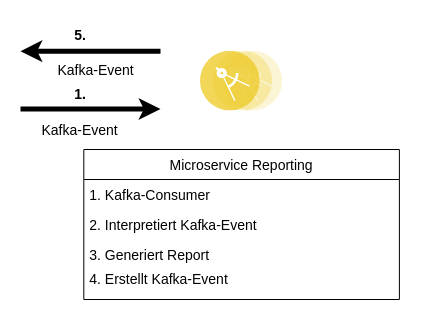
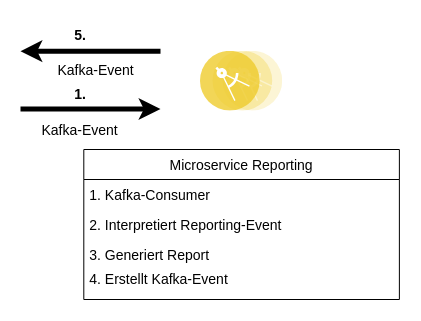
- <mxCell id="7" value="2. Interpretiert Kafka-Event" style="text;strokeColor=none;fillColor=none;align=left;verticalAlign=middle;spacingLeft=4;spacingRight=4;overflow=hidden;points=[[0,0.5],[1,0.5]];portConstraint=eastwest;rotatable=0;fontColor=#000000;fontSize=14;" parent="5" vertex="1"><mxGeometry y="60" width="315.58" height="30" as="geometry" /></mxCell>
+ <mxCell id="7" value="2. Interpretiert Reporting-Event" style="text;strokeColor=none;fillColor=none;align=left;verticalAlign=middle;spacingLeft=4;spacingRight=4;overflow=hidden;points=[[0,0.5],[1,0.5]];portConstraint=eastwest;rotatable=0;fontColor=#000000;fontSize=14;" parent="5" vertex="1"><mxGeometry y="60" width="315.58" height="30" as="geometry" /></mxCell>
